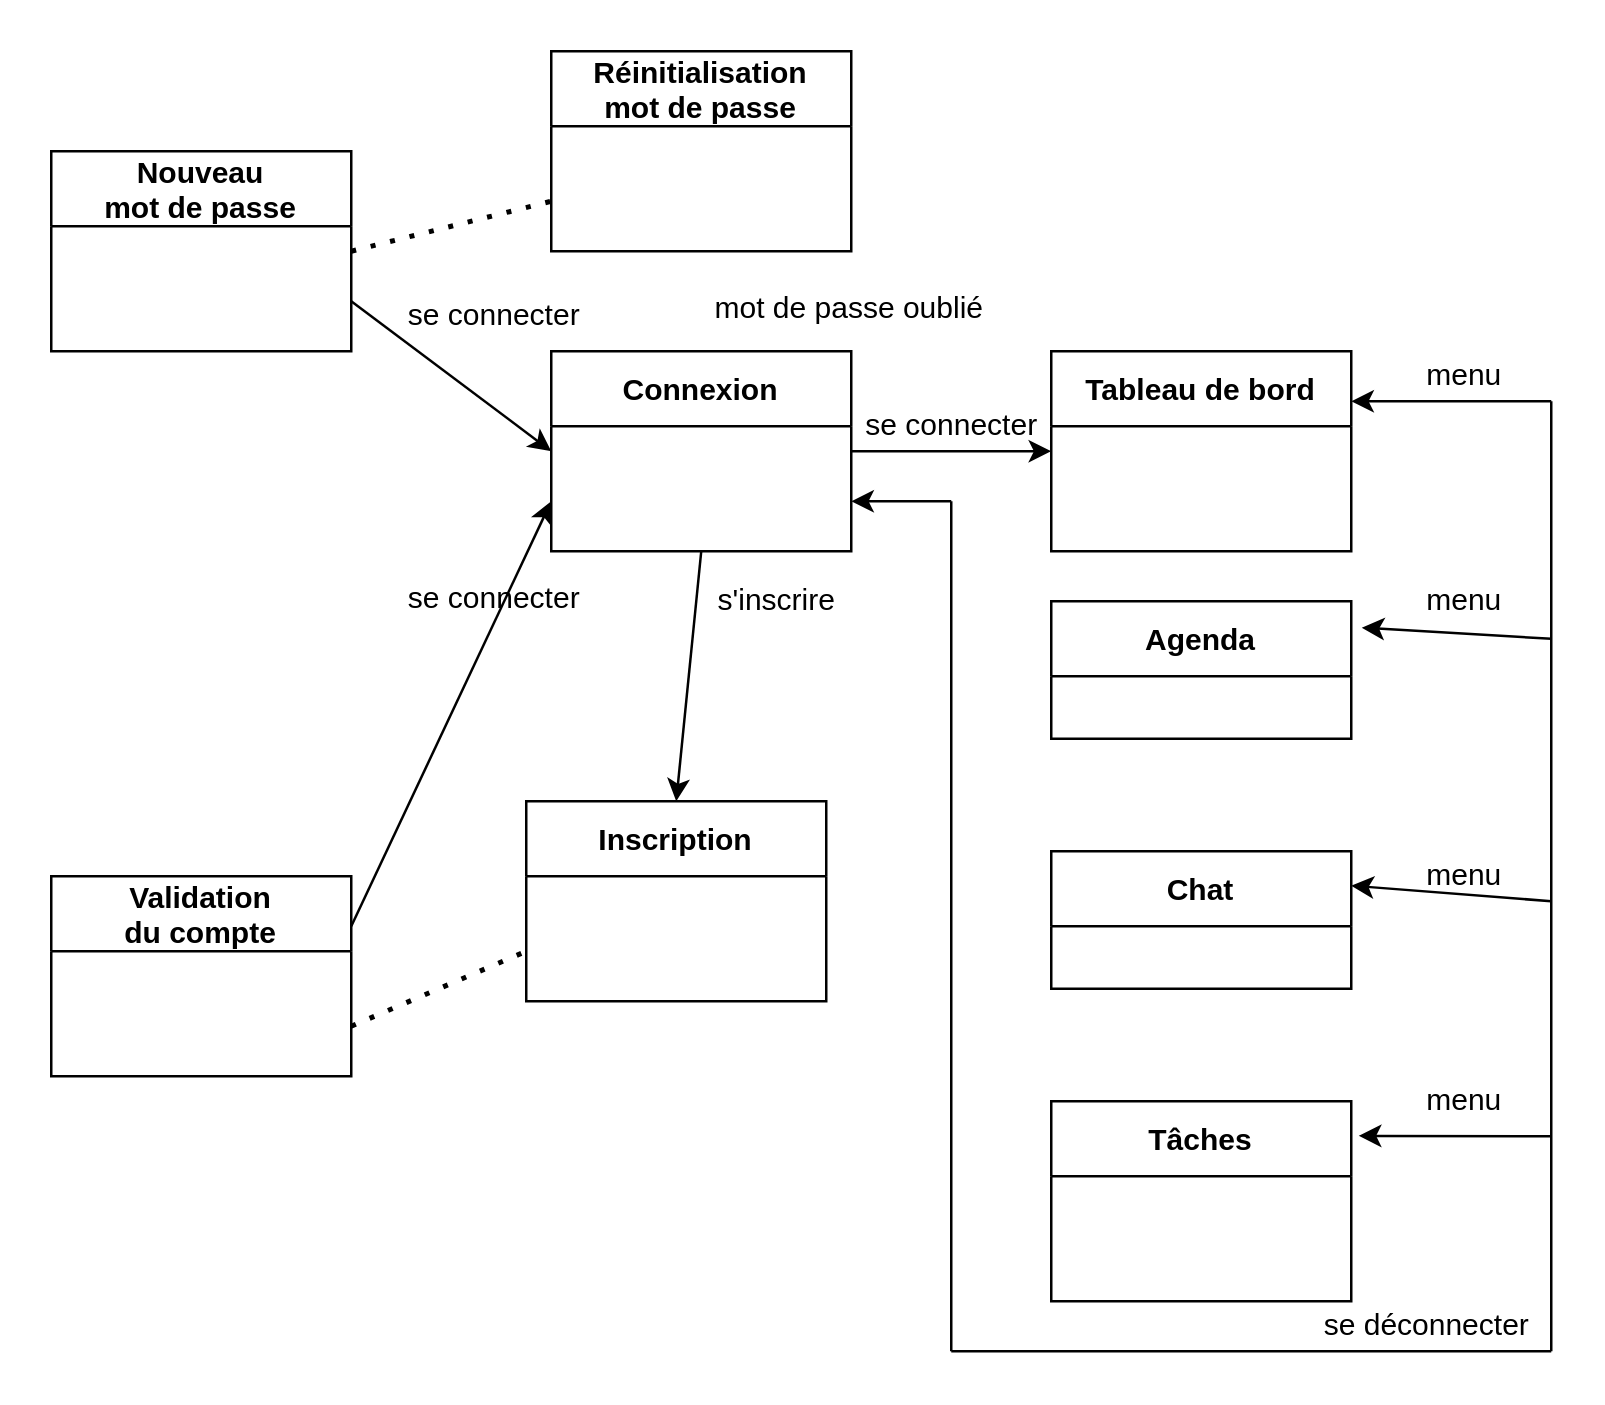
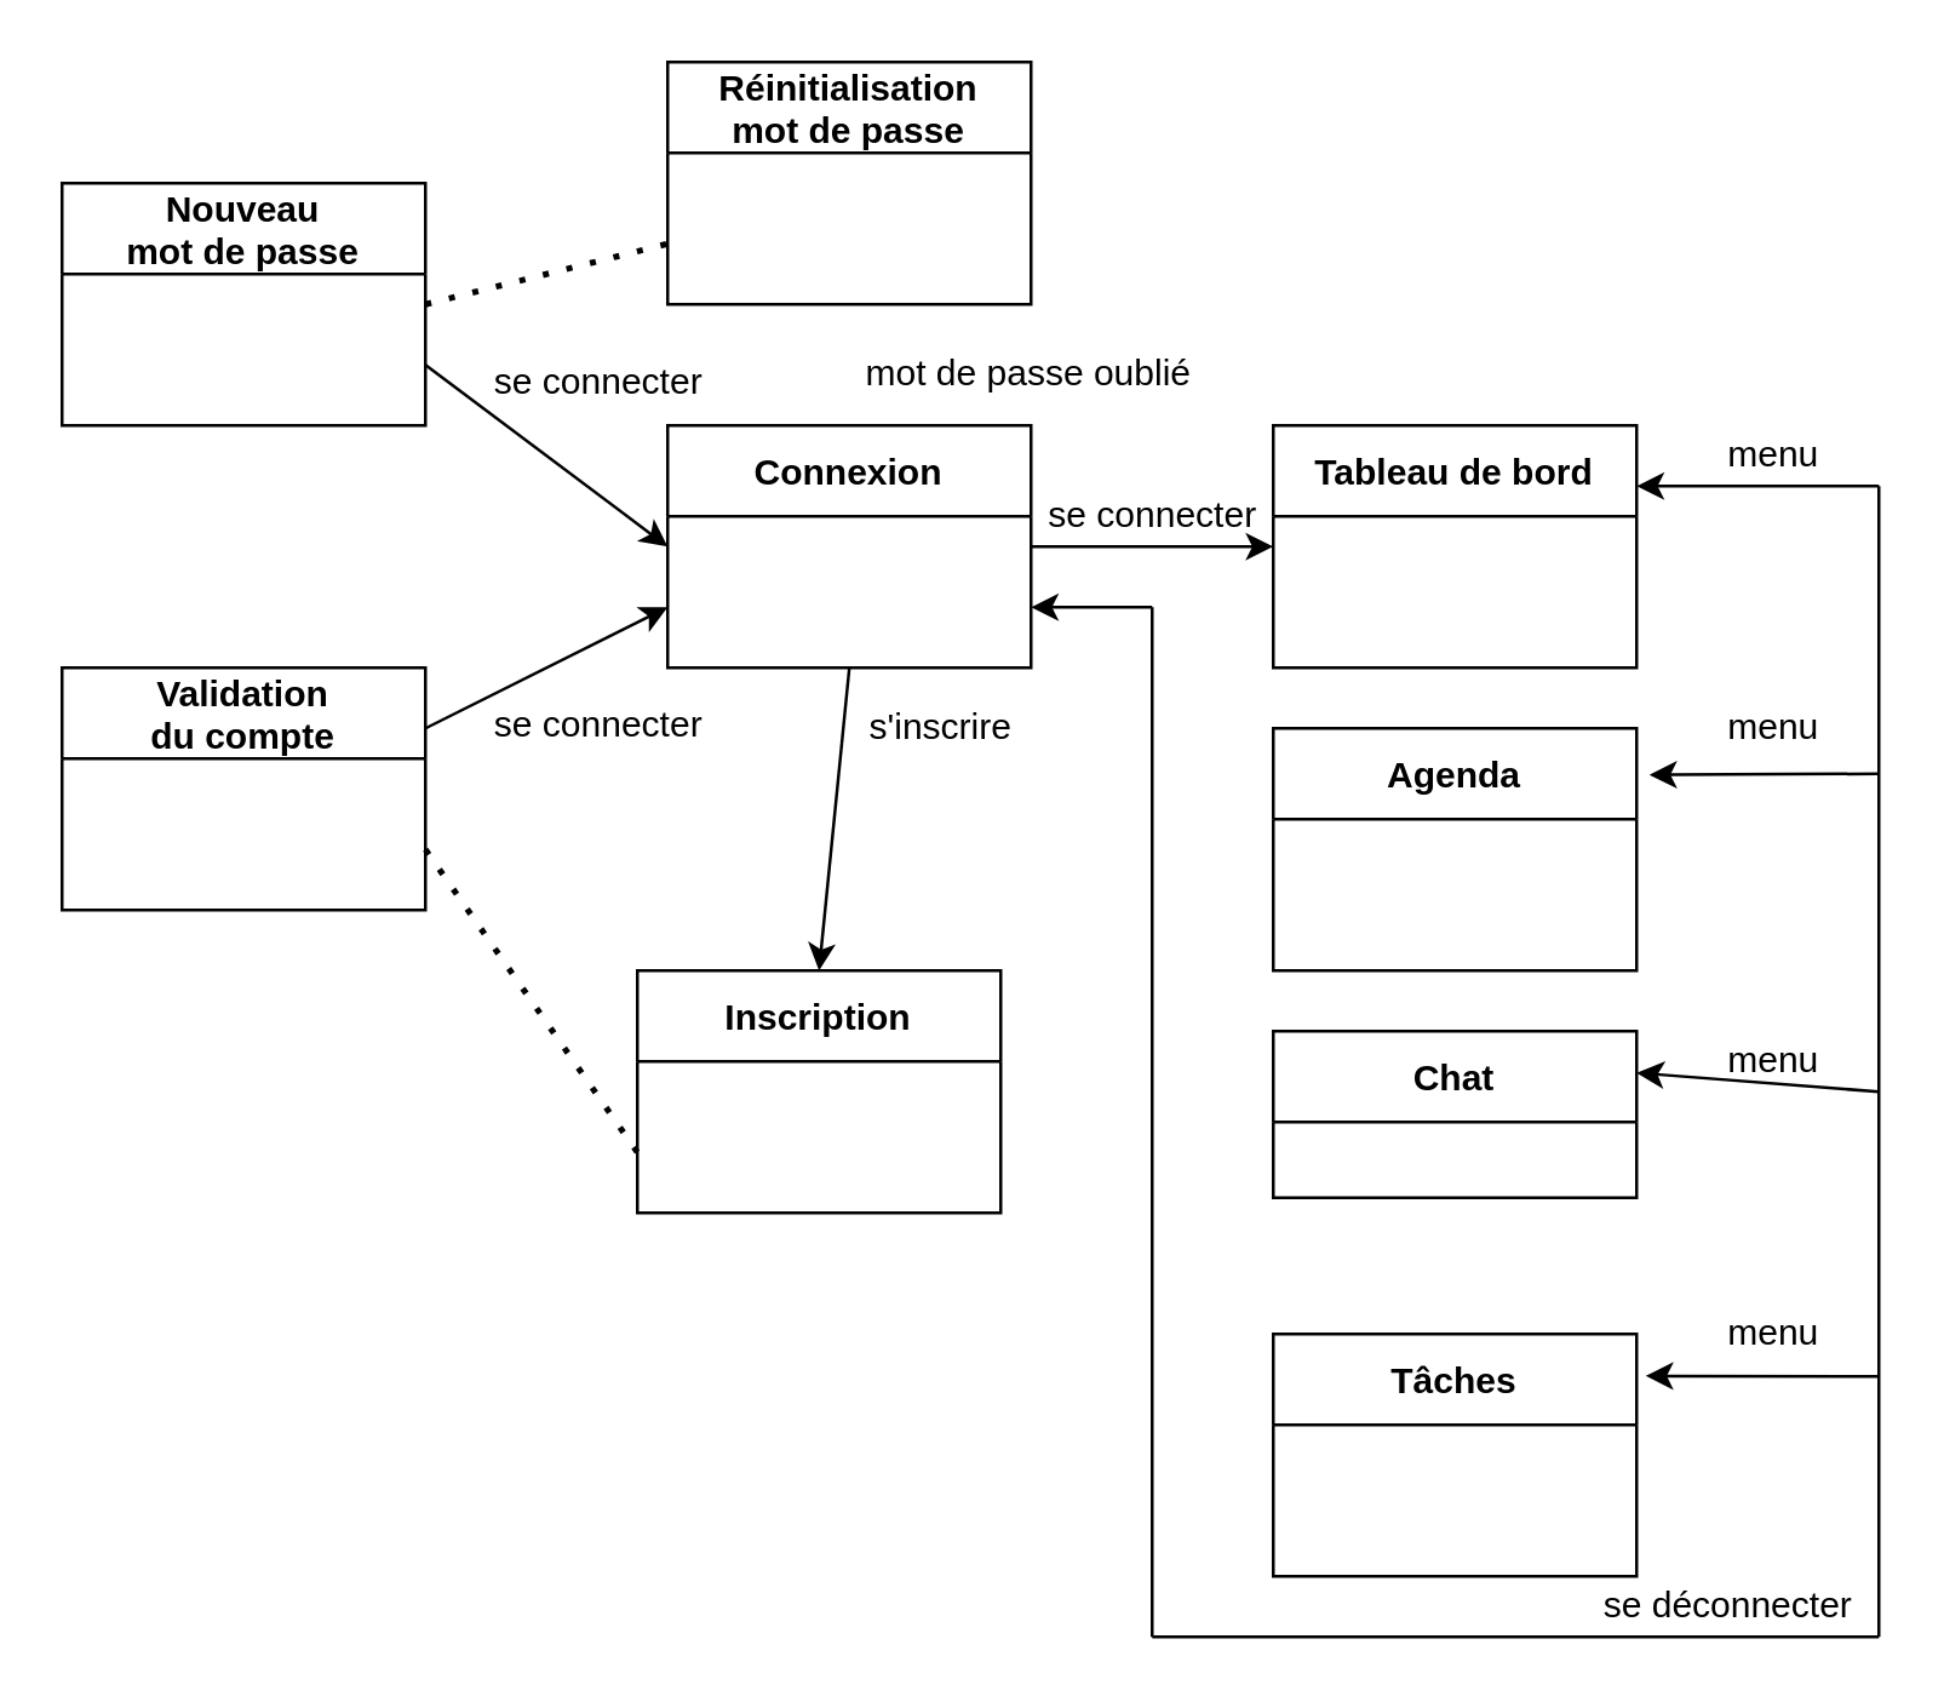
- <mxCell id="7" value="Agenda" style="swimlane;startSize=30;" vertex="1" parent="1"><mxGeometry x="420" y="240" width="120" height="55" as="geometry" /></mxCell>
+ <mxCell id="7" value="Agenda" style="swimlane;startSize=30;" vertex="1" parent="1"><mxGeometry x="420" y="240" width="120" height="80" as="geometry" /></mxCell>
- <mxCell id="16" value="Validation&#10;du compte" style="swimlane;startSize=30;" vertex="1" parent="1"><mxGeometry x="20" y="350" width="120" height="80" as="geometry" /></mxCell>
+ <mxCell id="16" value="Validation&#10;du compte" style="swimlane;startSize=30;" vertex="1" parent="1"><mxGeometry x="20" y="220" width="120" height="80" as="geometry" /></mxCell>
